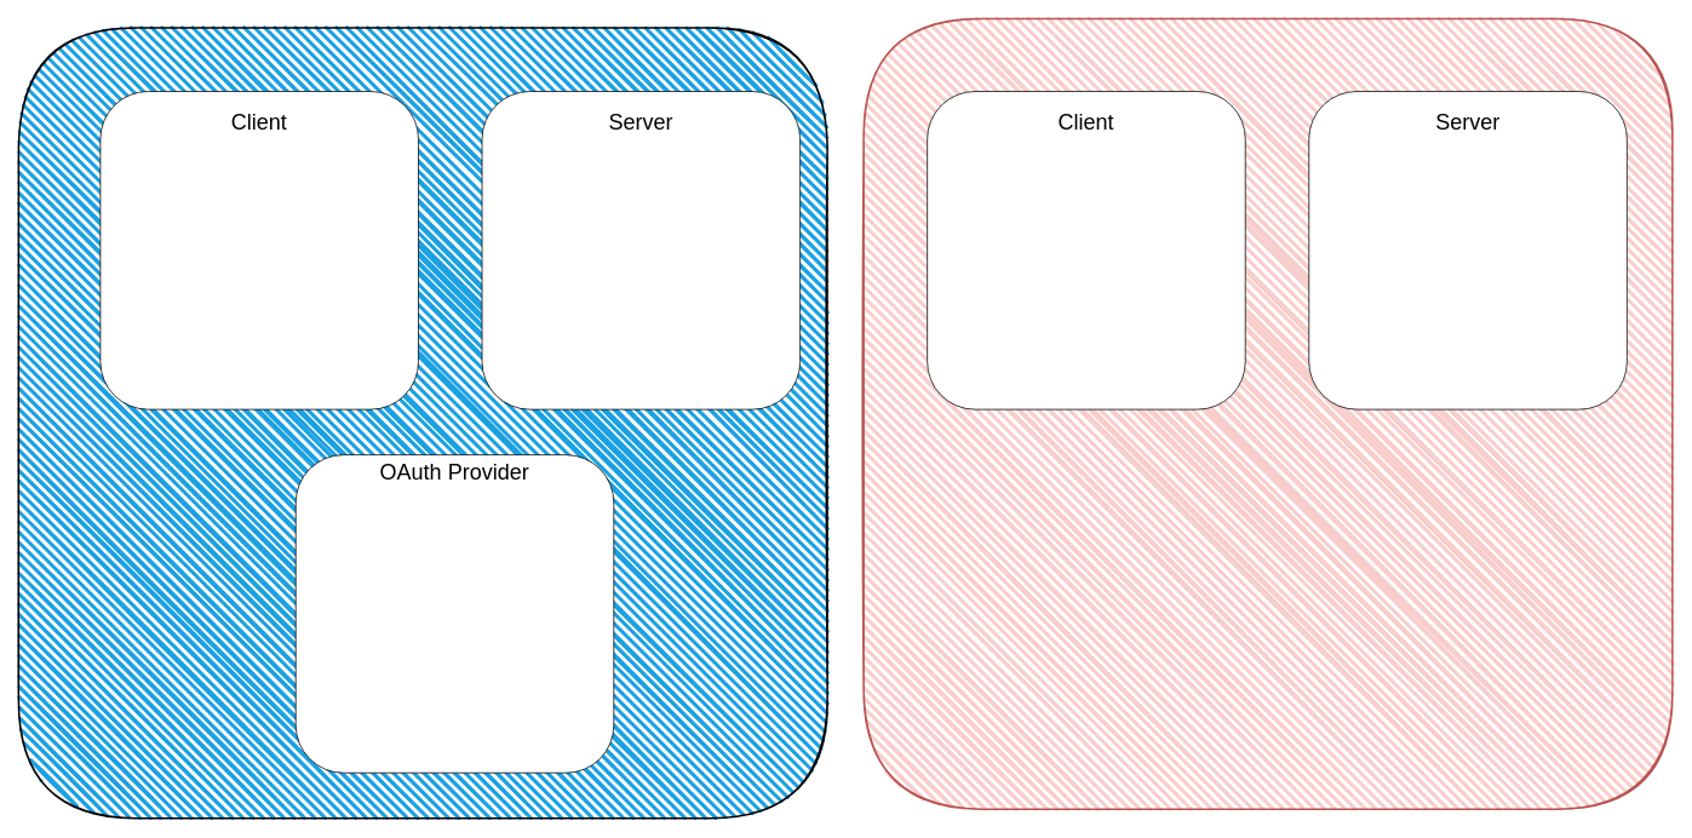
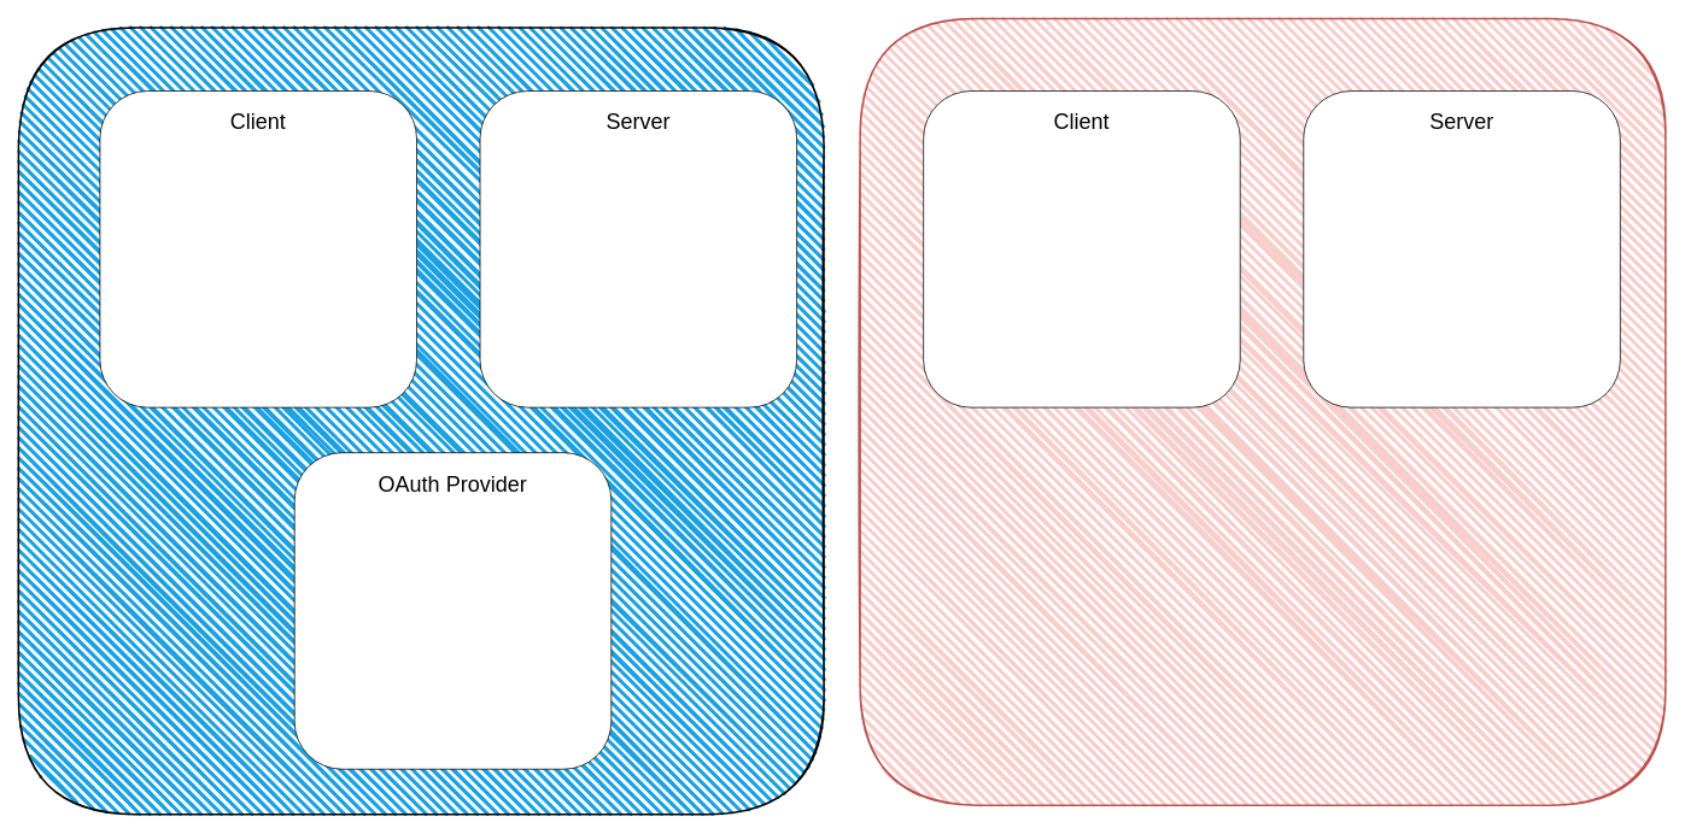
- <mxCell id="9" value="&lt;font style=&quot;font-size: 24px;&quot;&gt;OAuth Provider&lt;/font&gt;" style="text;html=1;strokeColor=none;fillColor=none;align=center;verticalAlign=middle;whiteSpace=wrap;rounded=0;" vertex="1" parent="1"><mxGeometry x="405" y="505" width="190" height="30" as="geometry" /></mxCell>
+ <mxCell id="9" value="&lt;font style=&quot;font-size: 24px;&quot;&gt;OAuth Provider&lt;/font&gt;" style="text;html=1;strokeColor=none;fillColor=none;align=center;verticalAlign=middle;whiteSpace=wrap;rounded=0;" vertex="1" parent="1"><mxGeometry x="405" y="520" width="190" height="30" as="geometry" /></mxCell>
